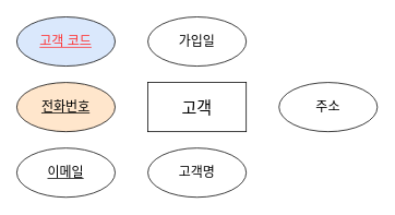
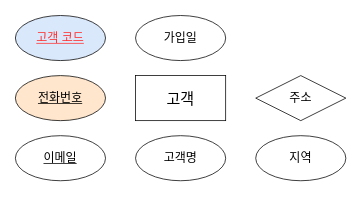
- <mxCell id="7" value="주소" style="ellipse;whiteSpace=wrap;html=1;fontSize=16;" vertex="1" parent="1"><mxGeometry x="340" y="100" width="120" height="60" as="geometry" /></mxCell>
+ <mxCell id="7" value="주소" style="rhombus;whiteSpace=wrap;html=1;fontSize=16;" vertex="1" parent="1"><mxGeometry x="340" y="100" width="120" height="60" as="geometry" /></mxCell>
+ <mxCell id="6" value="지역" style="ellipse;whiteSpace=wrap;html=1;fontSize=16;" vertex="1" parent="1"><mxGeometry x="340" y="180" width="120" height="60" as="geometry" /></mxCell>
